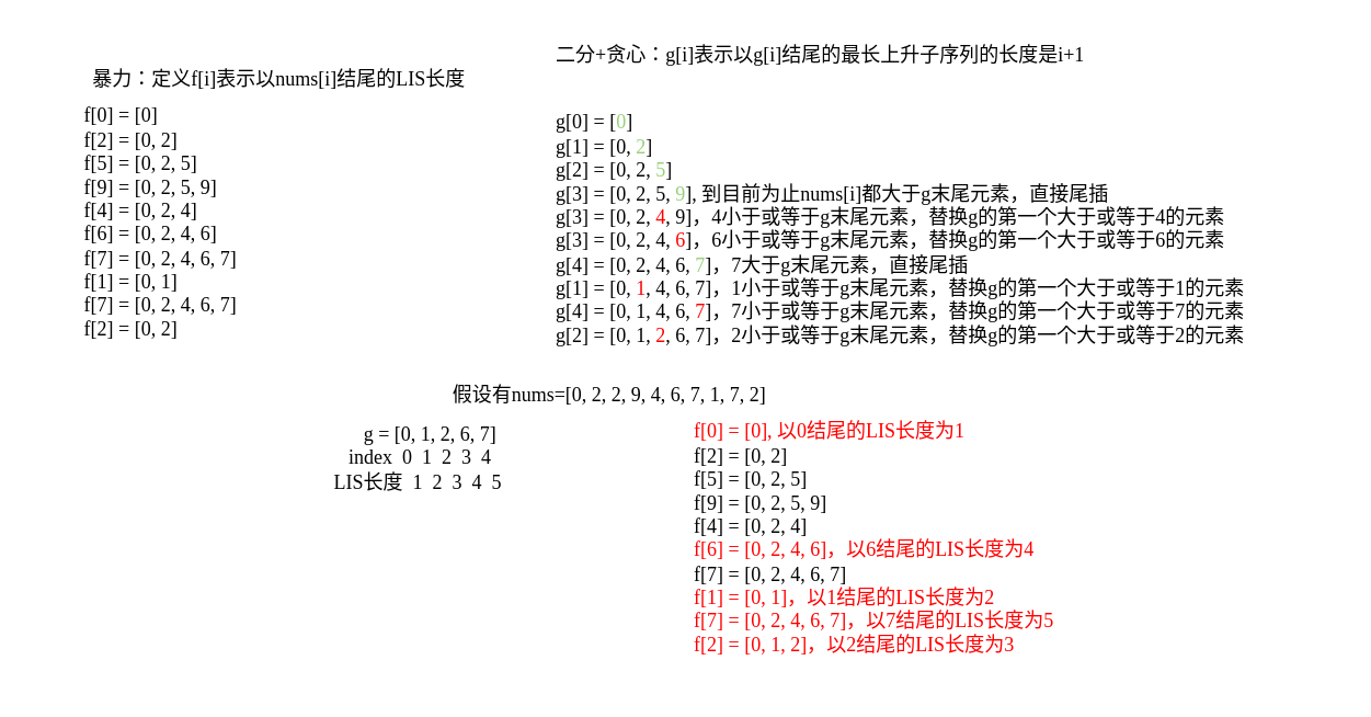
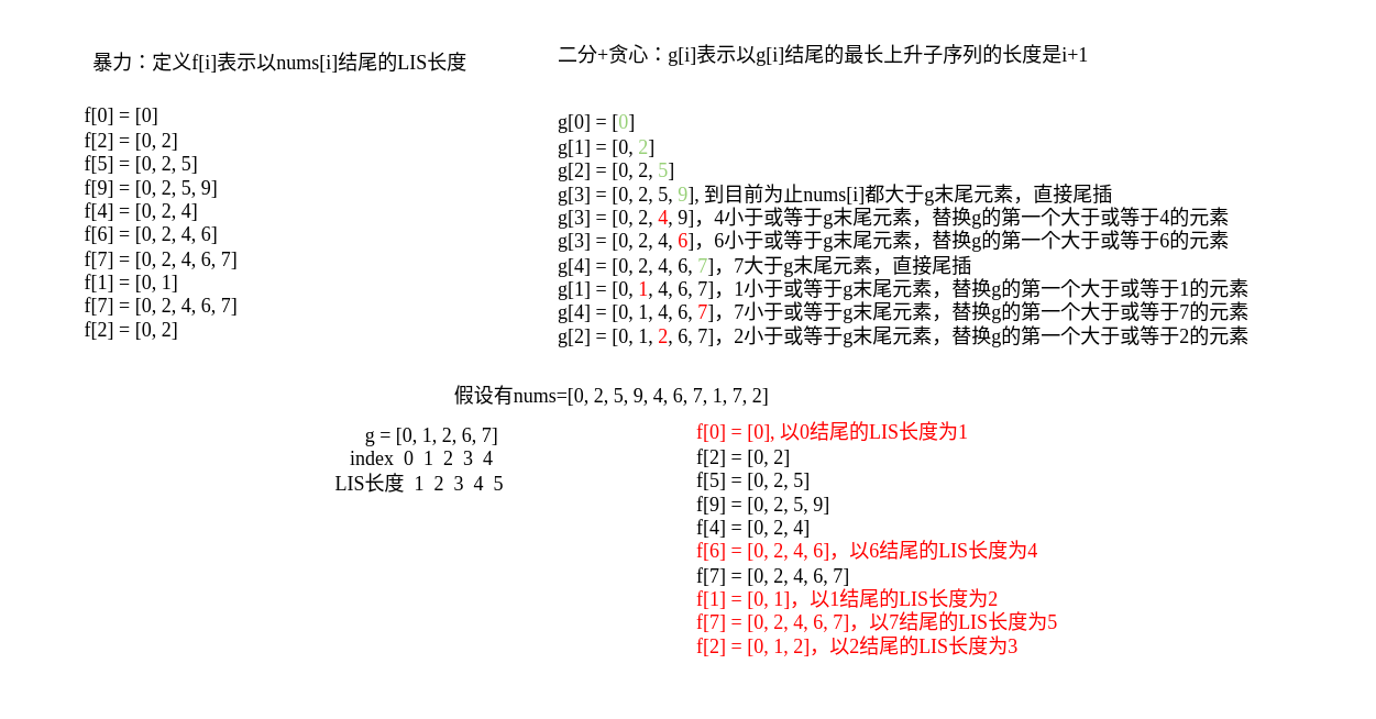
- <mxCell id="4" value="暴力：定义f[i]表示以nums[i]结尾的LIS长度" style="text;html=1;align=center;verticalAlign=middle;whiteSpace=wrap;rounded=0;fontFamily=Verdana;" vertex="1" parent="1"><mxGeometry x="20" y="35" width="299" height="26" as="geometry" /></mxCell>
+ <mxCell id="4" value="暴力：定义f[i]表示以nums[i]结尾的LIS长度" style="text;html=1;align=center;verticalAlign=middle;whiteSpace=wrap;rounded=0;fontFamily=Verdana;" vertex="1" parent="1"><mxGeometry x="20" y="25" width="299" height="26" as="geometry" /></mxCell>
- <mxCell id="2" value="&lt;font&gt;假设有nums=[0, 2, 2, 9, 4, 6, 7, 1, 7, 2]&lt;/font&gt;" style="text;html=1;align=center;verticalAlign=middle;whiteSpace=wrap;rounded=0;fontFamily=Verdana;" vertex="1" parent="1"><mxGeometry x="221" y="227" width="299" height="26" as="geometry" /></mxCell>
+ <mxCell id="2" value="&lt;font&gt;假设有nums=[0, 2, 5, 9, 4, 6, 7, 1, 7, 2]&lt;/font&gt;" style="text;html=1;align=center;verticalAlign=middle;whiteSpace=wrap;rounded=0;fontFamily=Verdana;" vertex="1" parent="1"><mxGeometry x="221" y="227" width="299" height="26" as="geometry" /></mxCell>
